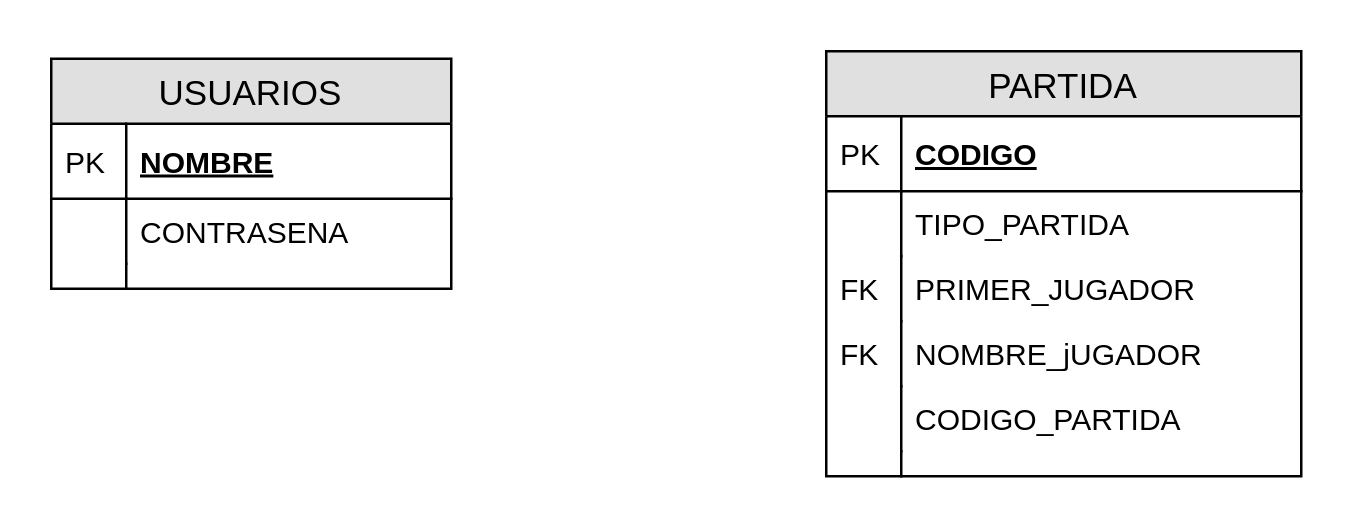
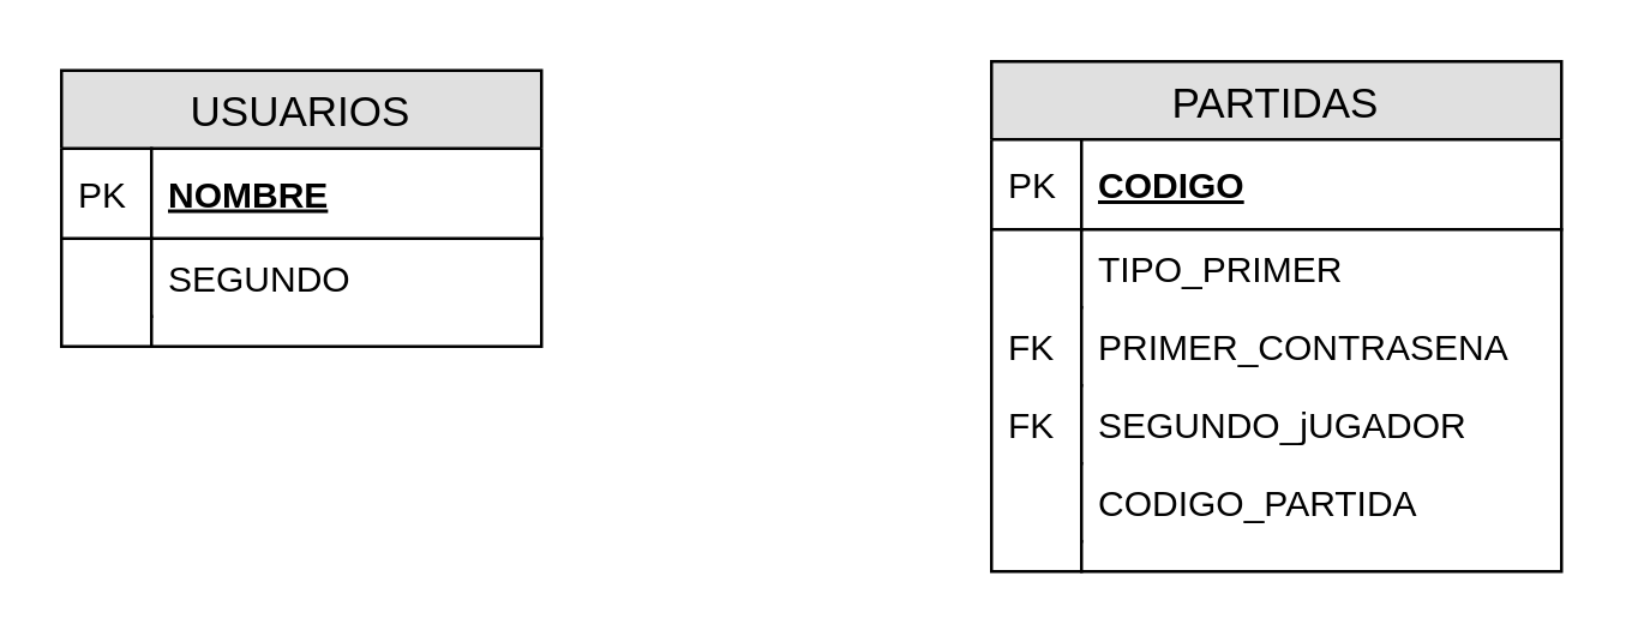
- <mxCell id="9" value="PARTIDA" style="swimlane;fontStyle=0;childLayout=stackLayout;horizontal=1;startSize=26;fillColor=#e0e0e0;horizontalStack=0;resizeParent=1;resizeParentMax=0;resizeLast=0;collapsible=1;marginBottom=0;swimlaneFillColor=#ffffff;align=center;fontSize=14;" vertex="1" parent="1"><mxGeometry x="330" y="20" width="190" height="170" as="geometry" /></mxCell>
+ <mxCell id="9" value="PARTIDAS" style="swimlane;fontStyle=0;childLayout=stackLayout;horizontal=1;startSize=26;fillColor=#e0e0e0;horizontalStack=0;resizeParent=1;resizeParentMax=0;resizeLast=0;collapsible=1;marginBottom=0;swimlaneFillColor=#ffffff;align=center;fontSize=14;" vertex="1" parent="1"><mxGeometry x="330" y="20" width="190" height="170" as="geometry" /></mxCell>
- <mxCell id="12" value="TIPO_PARTIDA" style="shape=partialRectangle;top=0;left=0;right=0;bottom=0;align=left;verticalAlign=top;fillColor=none;spacingLeft=34;spacingRight=4;overflow=hidden;rotatable=0;points=[[0,0.5],[1,0.5]];portConstraint=eastwest;dropTarget=0;fontSize=12;" vertex="1" parent="9"><mxGeometry y="56" width="190" height="26" as="geometry" /></mxCell>
+ <mxCell id="12" value="TIPO_PRIMER" style="shape=partialRectangle;top=0;left=0;right=0;bottom=0;align=left;verticalAlign=top;fillColor=none;spacingLeft=34;spacingRight=4;overflow=hidden;rotatable=0;points=[[0,0.5],[1,0.5]];portConstraint=eastwest;dropTarget=0;fontSize=12;" vertex="1" parent="9"><mxGeometry y="56" width="190" height="26" as="geometry" /></mxCell>
- <mxCell id="5" value="CONTRASENA" style="shape=partialRectangle;top=0;left=0;right=0;bottom=0;align=left;verticalAlign=top;fillColor=none;spacingLeft=34;spacingRight=4;overflow=hidden;rotatable=0;points=[[0,0.5],[1,0.5]];portConstraint=eastwest;dropTarget=0;fontSize=12;" vertex="1" parent="2"><mxGeometry y="56" width="160" height="26" as="geometry" /></mxCell>
+ <mxCell id="5" value="SEGUNDO" style="shape=partialRectangle;top=0;left=0;right=0;bottom=0;align=left;verticalAlign=top;fillColor=none;spacingLeft=34;spacingRight=4;overflow=hidden;rotatable=0;points=[[0,0.5],[1,0.5]];portConstraint=eastwest;dropTarget=0;fontSize=12;" vertex="1" parent="2"><mxGeometry y="56" width="160" height="26" as="geometry" /></mxCell>
- <mxCell id="14" value="PRIMER_JUGADOR" style="shape=partialRectangle;top=0;left=0;right=0;bottom=0;align=left;verticalAlign=top;fillColor=none;spacingLeft=34;spacingRight=4;overflow=hidden;rotatable=0;points=[[0,0.5],[1,0.5]];portConstraint=eastwest;dropTarget=0;fontSize=12;" vertex="1" parent="9"><mxGeometry y="82" width="190" height="26" as="geometry" /></mxCell>
+ <mxCell id="14" value="PRIMER_CONTRASENA" style="shape=partialRectangle;top=0;left=0;right=0;bottom=0;align=left;verticalAlign=top;fillColor=none;spacingLeft=34;spacingRight=4;overflow=hidden;rotatable=0;points=[[0,0.5],[1,0.5]];portConstraint=eastwest;dropTarget=0;fontSize=12;" vertex="1" parent="9"><mxGeometry y="82" width="190" height="26" as="geometry" /></mxCell>
- <mxCell id="16" value="NOMBRE_jUGADOR" style="shape=partialRectangle;top=0;left=0;right=0;bottom=0;align=left;verticalAlign=top;fillColor=none;spacingLeft=34;spacingRight=4;overflow=hidden;rotatable=0;points=[[0,0.5],[1,0.5]];portConstraint=eastwest;dropTarget=0;fontSize=12;" vertex="1" parent="9"><mxGeometry y="108" width="190" height="26" as="geometry" /></mxCell>
+ <mxCell id="16" value="SEGUNDO_jUGADOR" style="shape=partialRectangle;top=0;left=0;right=0;bottom=0;align=left;verticalAlign=top;fillColor=none;spacingLeft=34;spacingRight=4;overflow=hidden;rotatable=0;points=[[0,0.5],[1,0.5]];portConstraint=eastwest;dropTarget=0;fontSize=12;" vertex="1" parent="9"><mxGeometry y="108" width="190" height="26" as="geometry" /></mxCell>
